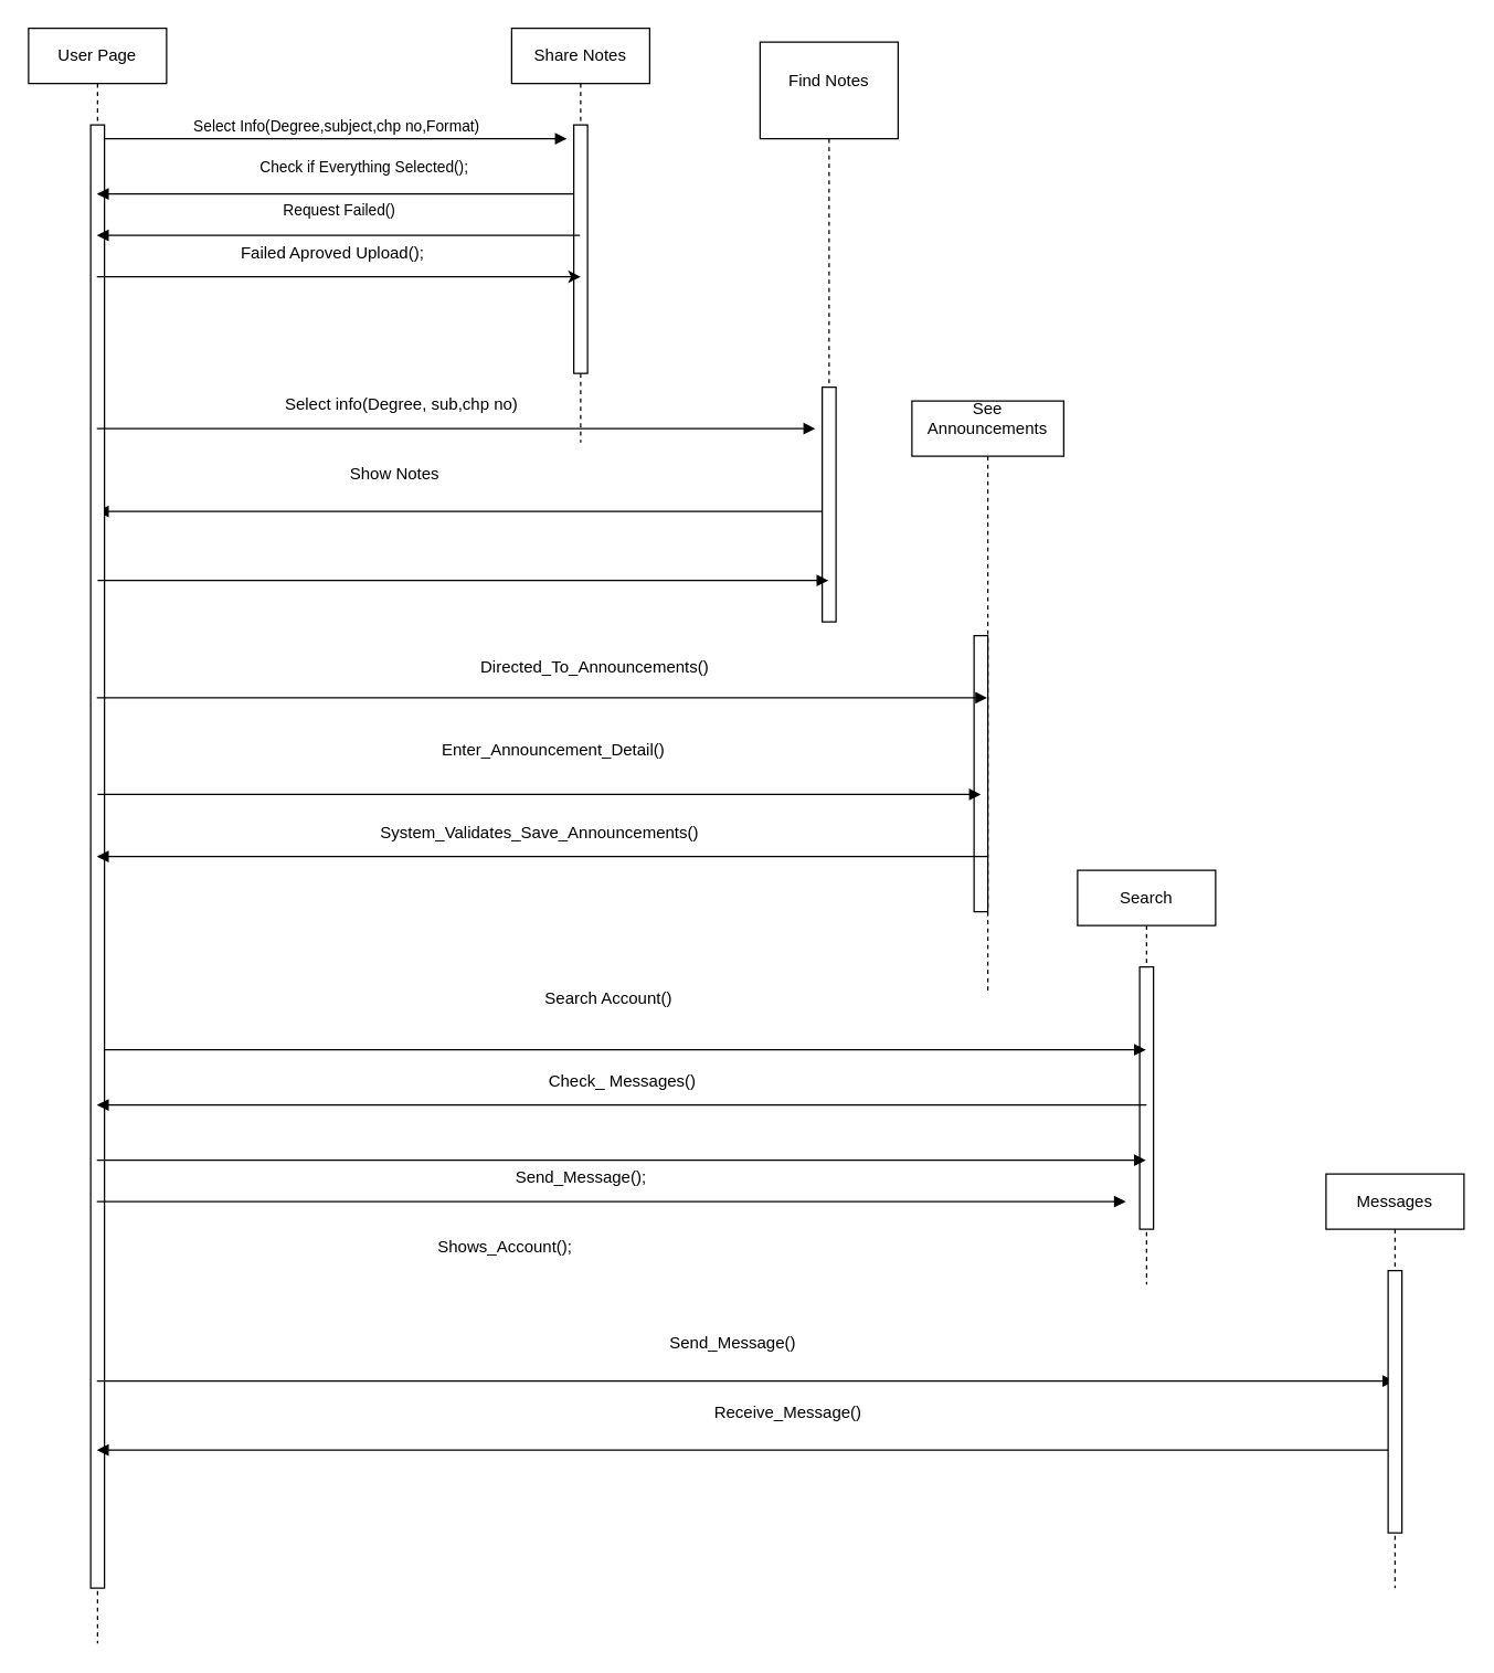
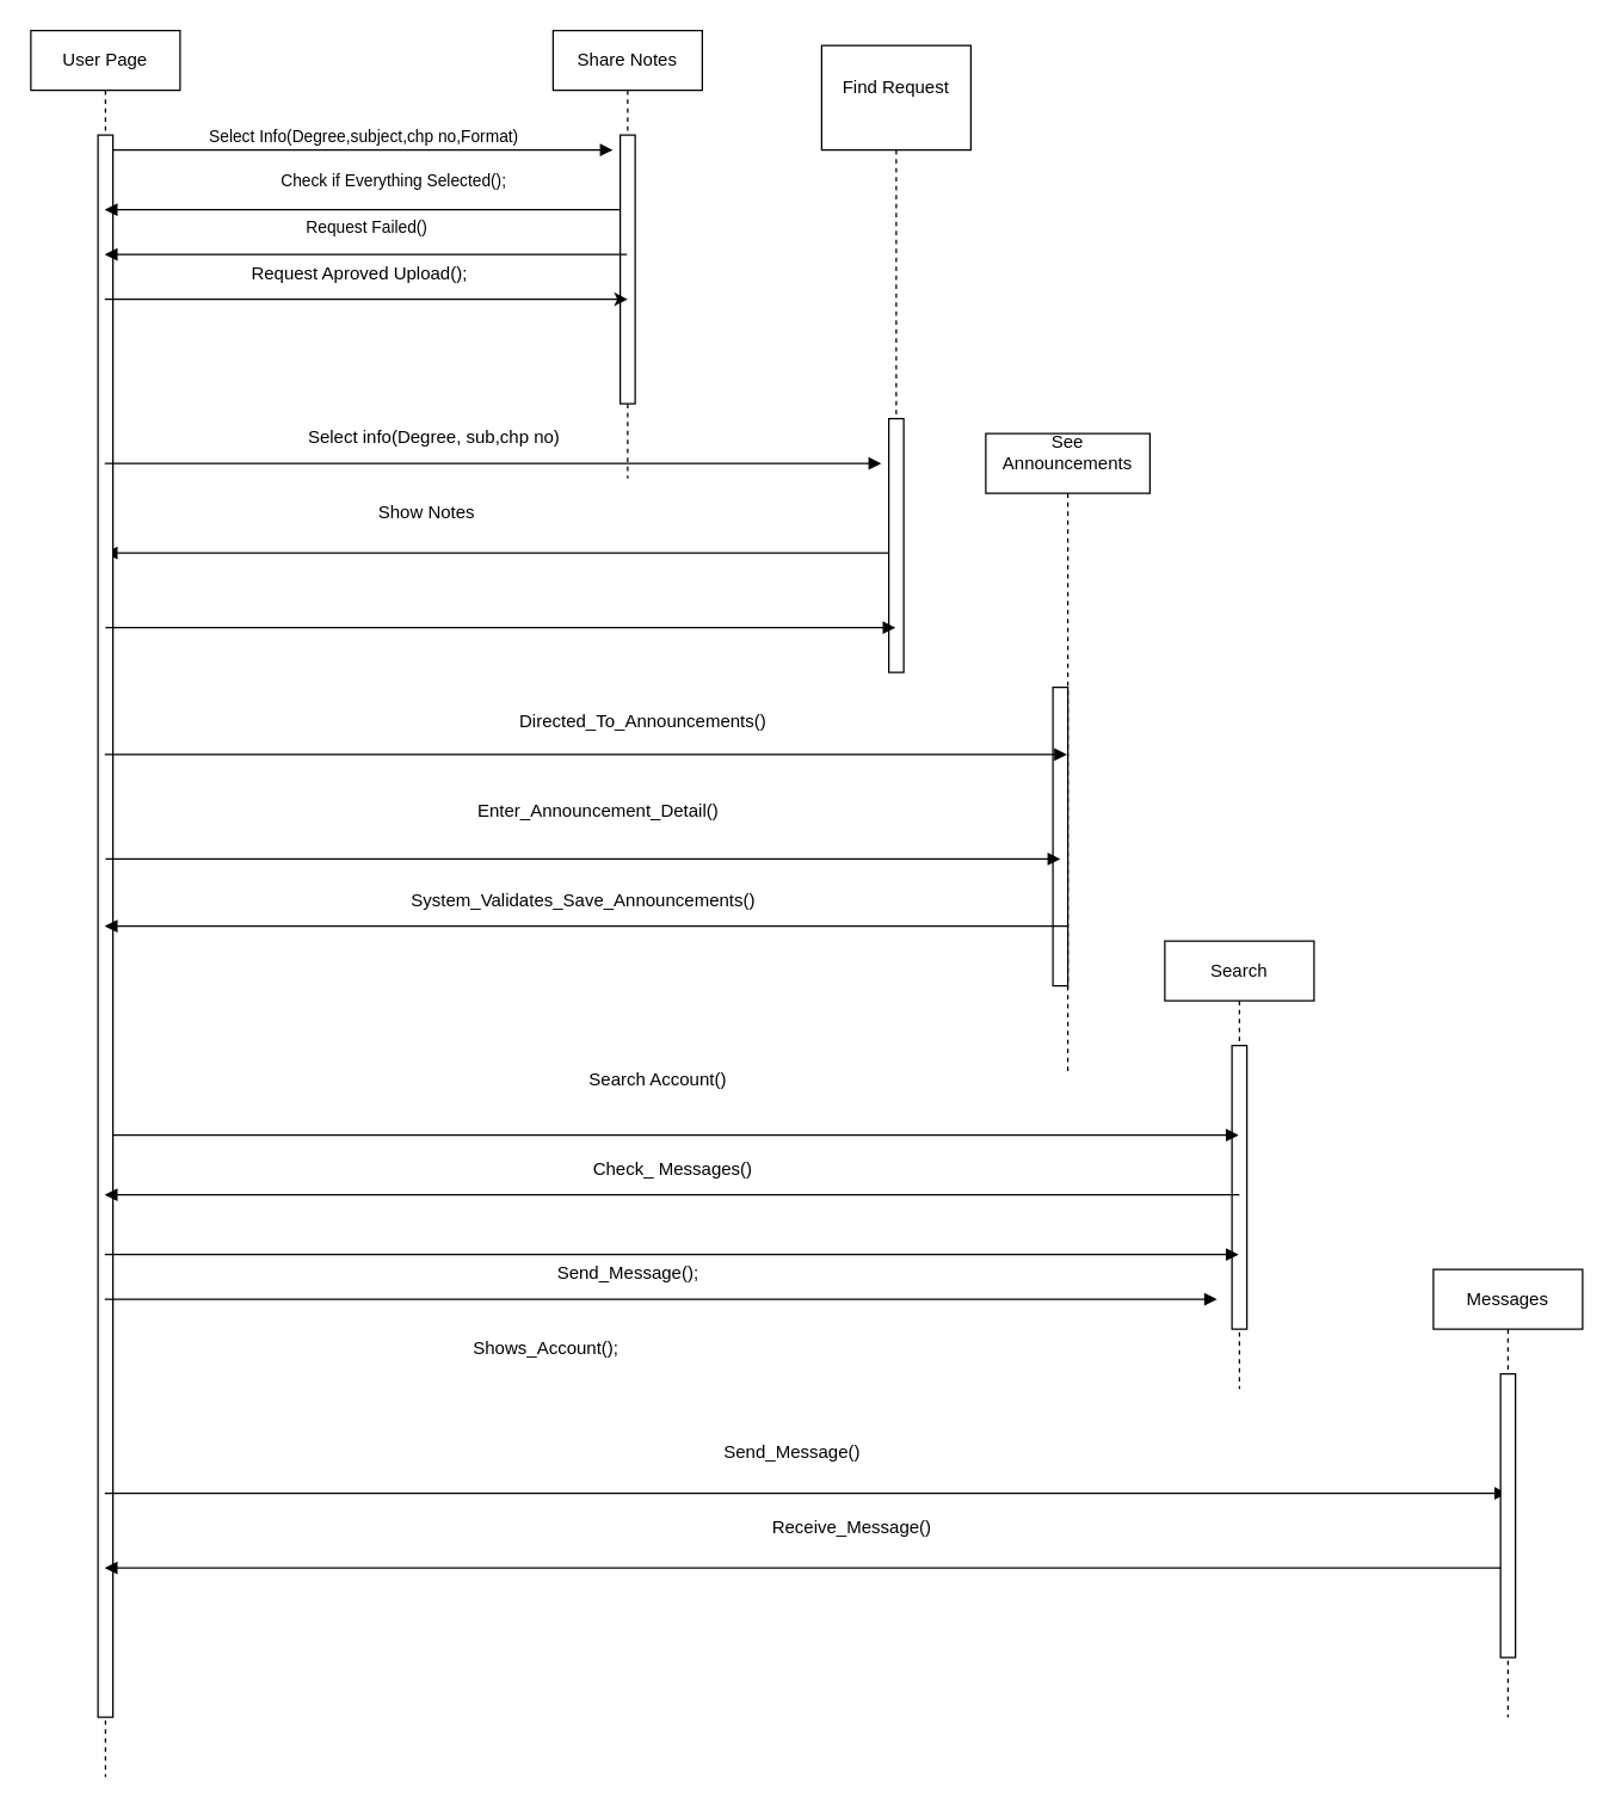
- <mxCell id="12" value="&lt;div&gt;Find Notes&lt;/div&gt;&lt;div&gt;&lt;br&gt;&lt;/div&gt;" style="shape=umlLifeline;perimeter=lifelinePerimeter;whiteSpace=wrap;html=1;container=0;dropTarget=0;collapsible=0;recursiveResize=0;outlineConnect=0;portConstraint=eastwest;newEdgeStyle={&quot;edgeStyle&quot;:&quot;elbowEdgeStyle&quot;,&quot;elbow&quot;:&quot;vertical&quot;,&quot;curved&quot;:0,&quot;rounded&quot;:0};size=70;" vertex="1" parent="1"><mxGeometry x="550" y="30" width="100" height="400" as="geometry" /></mxCell>
+ <mxCell id="12" value="&lt;div&gt;Find Request&lt;/div&gt;&lt;div&gt;&lt;br&gt;&lt;/div&gt;" style="shape=umlLifeline;perimeter=lifelinePerimeter;whiteSpace=wrap;html=1;container=0;dropTarget=0;collapsible=0;recursiveResize=0;outlineConnect=0;portConstraint=eastwest;newEdgeStyle={&quot;edgeStyle&quot;:&quot;elbowEdgeStyle&quot;,&quot;elbow&quot;:&quot;vertical&quot;,&quot;curved&quot;:0,&quot;rounded&quot;:0};size=70;" vertex="1" parent="1"><mxGeometry x="550" y="30" width="100" height="400" as="geometry" /></mxCell>
- <mxCell id="11" value="Failed Aproved Upload();" style="text;html=1;align=center;verticalAlign=middle;resizable=0;points=[];autosize=1;strokeColor=none;fillColor=none;" vertex="1" parent="1"><mxGeometry x="160" y="168" width="160" height="30" as="geometry" /></mxCell>
+ <mxCell id="11" value="Request Aproved Upload();" style="text;html=1;align=center;verticalAlign=middle;resizable=0;points=[];autosize=1;strokeColor=none;fillColor=none;" vertex="1" parent="1"><mxGeometry x="160" y="168" width="160" height="30" as="geometry" /></mxCell>
